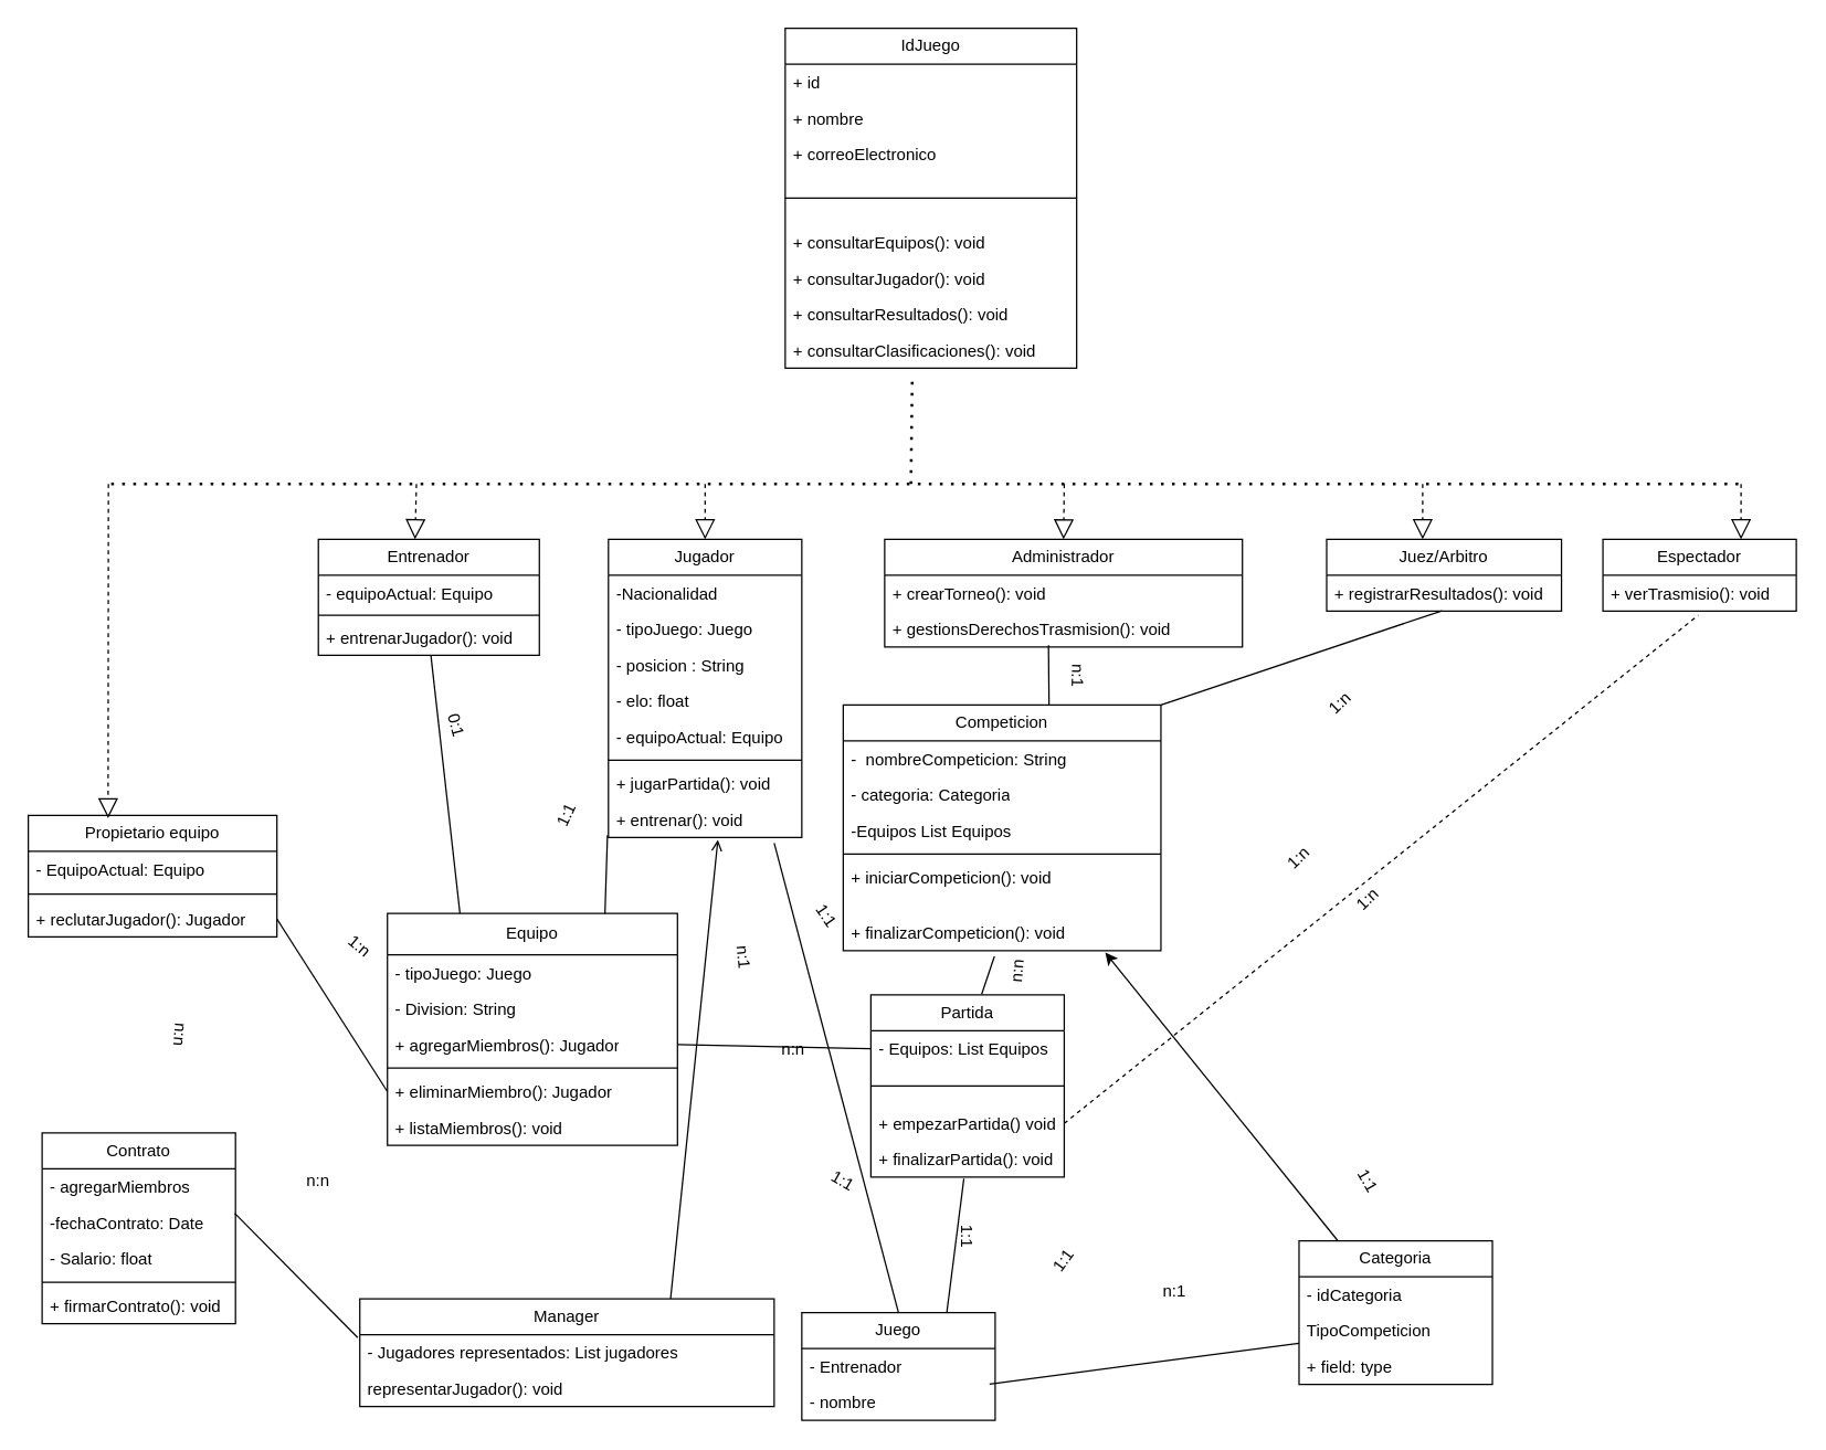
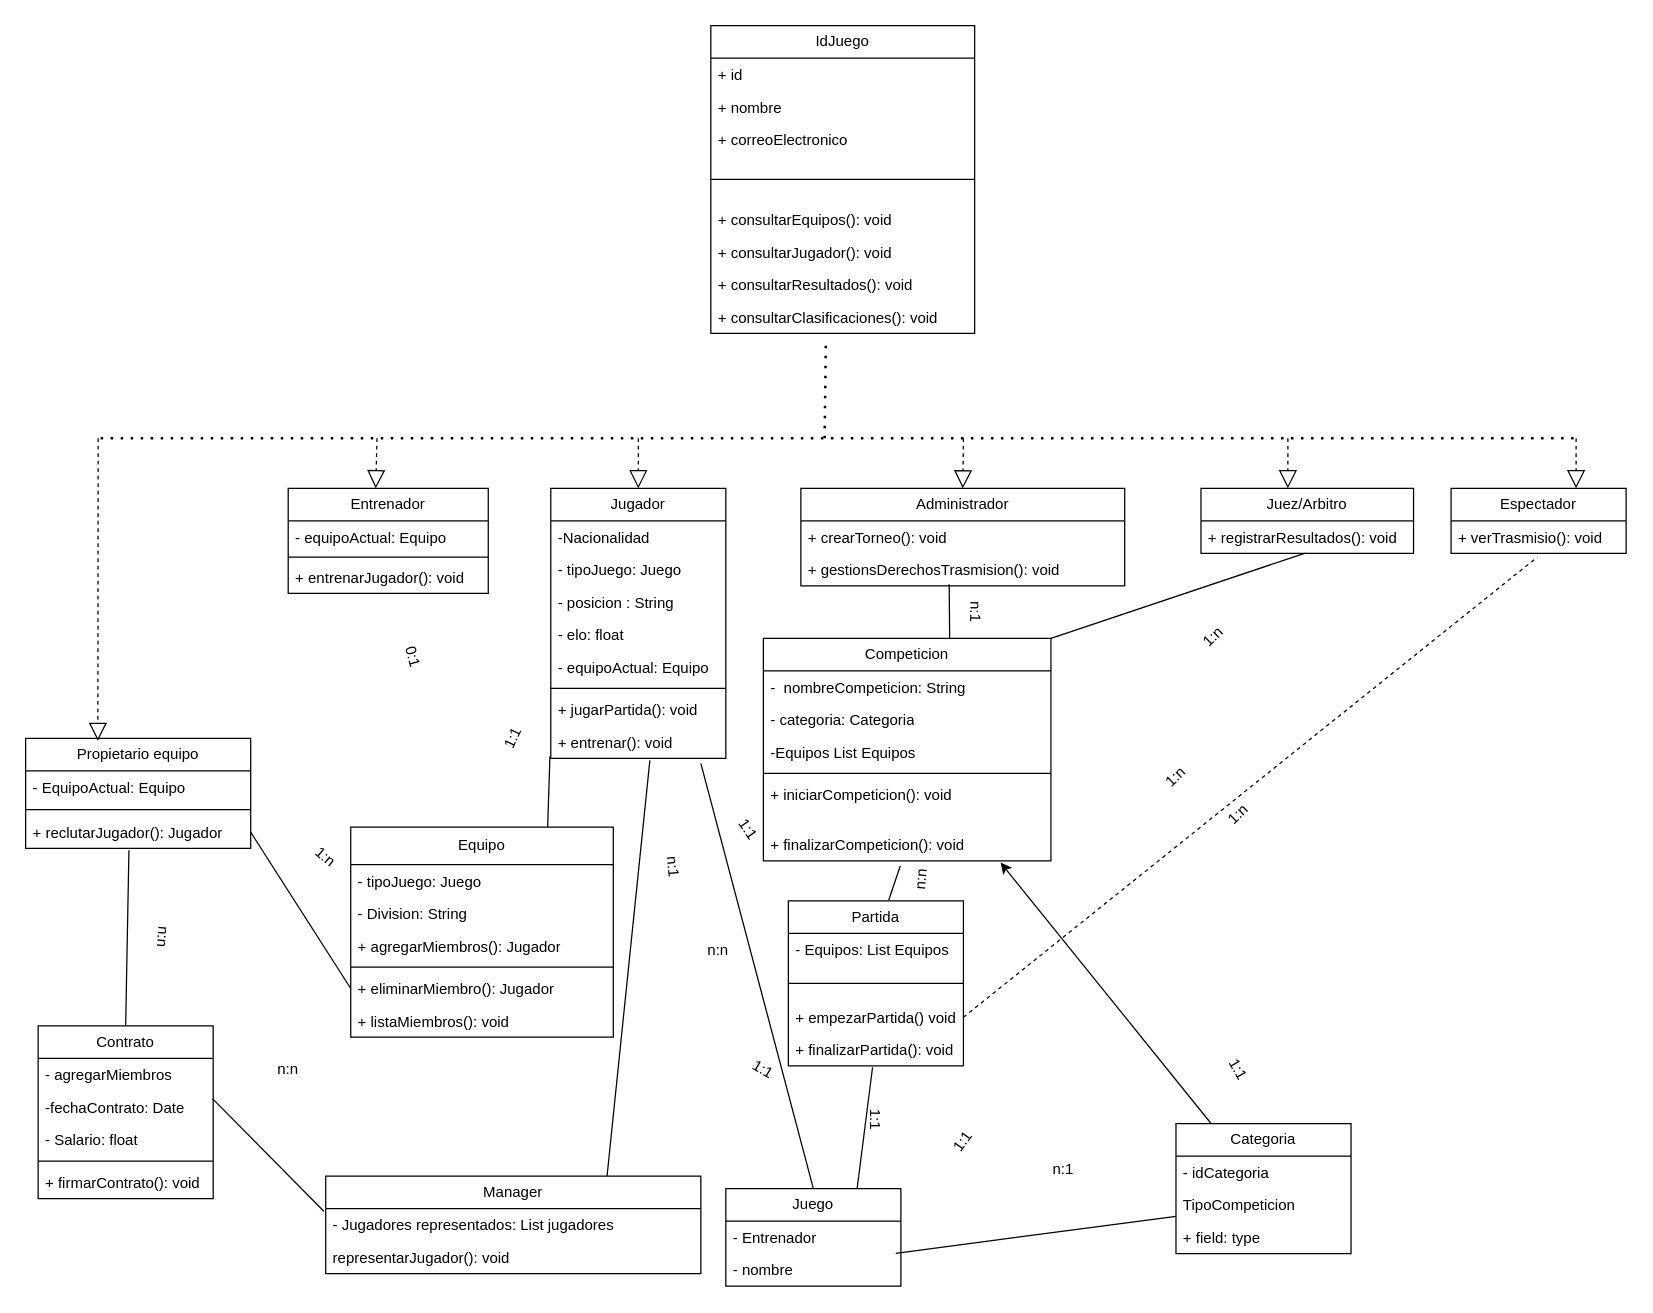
- <mxCell id="69" value="" style="endArrow=none;html=1;rounded=0;exitX=0.25;exitY=0;exitDx=0;exitDy=0;" parent="1" source="39" target="26" edge="1"><mxGeometry width="50" height="50" relative="1" as="geometry"><mxPoint x="300" y="592" as="sourcePoint" /><mxPoint x="334" y="474" as="targetPoint" /></mxGeometry></mxCell>
- <mxCell id="90" value="" style="endArrow=open;html=1;rounded=0;entryX=0.566;entryY=1.062;entryDx=0;entryDy=0;entryPerimeter=0;exitX=0.75;exitY=0;exitDx=0;exitDy=0;" parent="1" source="20" target="19" edge="1"><mxGeometry width="50" height="50" relative="1" as="geometry"><mxPoint x="500" y="690" as="sourcePoint" /><mxPoint x="550" y="640" as="targetPoint" /></mxGeometry></mxCell>
+ <mxCell id="90" value="" style="endArrow=none;html=1;rounded=0;entryX=0.566;entryY=1.062;entryDx=0;entryDy=0;entryPerimeter=0;exitX=0.75;exitY=0;exitDx=0;exitDy=0;" parent="1" source="20" target="19" edge="1"><mxGeometry width="50" height="50" relative="1" as="geometry"><mxPoint x="500" y="690" as="sourcePoint" /><mxPoint x="550" y="640" as="targetPoint" /></mxGeometry></mxCell>
+ <mxCell id="74" value="" style="endArrow=none;html=1;rounded=0;entryX=0.459;entryY=1.053;entryDx=0;entryDy=0;entryPerimeter=0;exitX=0.5;exitY=0;exitDx=0;exitDy=0;" parent="1" source="61" target="10" edge="1"><mxGeometry width="50" height="50" relative="1" as="geometry"><mxPoint x="180" y="780" as="sourcePoint" /><mxPoint x="230" y="730" as="targetPoint" /></mxGeometry></mxCell>
- <mxCell id="96" value="" style="endArrow=none;html=1;rounded=0;exitX=1;exitY=0.5;exitDx=0;exitDy=0;entryX=0;entryY=0.5;entryDx=0;entryDy=0;" parent="1" source="42" target="78" edge="1"><mxGeometry width="50" height="50" relative="1" as="geometry"><mxPoint x="640" y="770" as="sourcePoint" /><mxPoint x="690" y="720" as="targetPoint" /></mxGeometry></mxCell>
